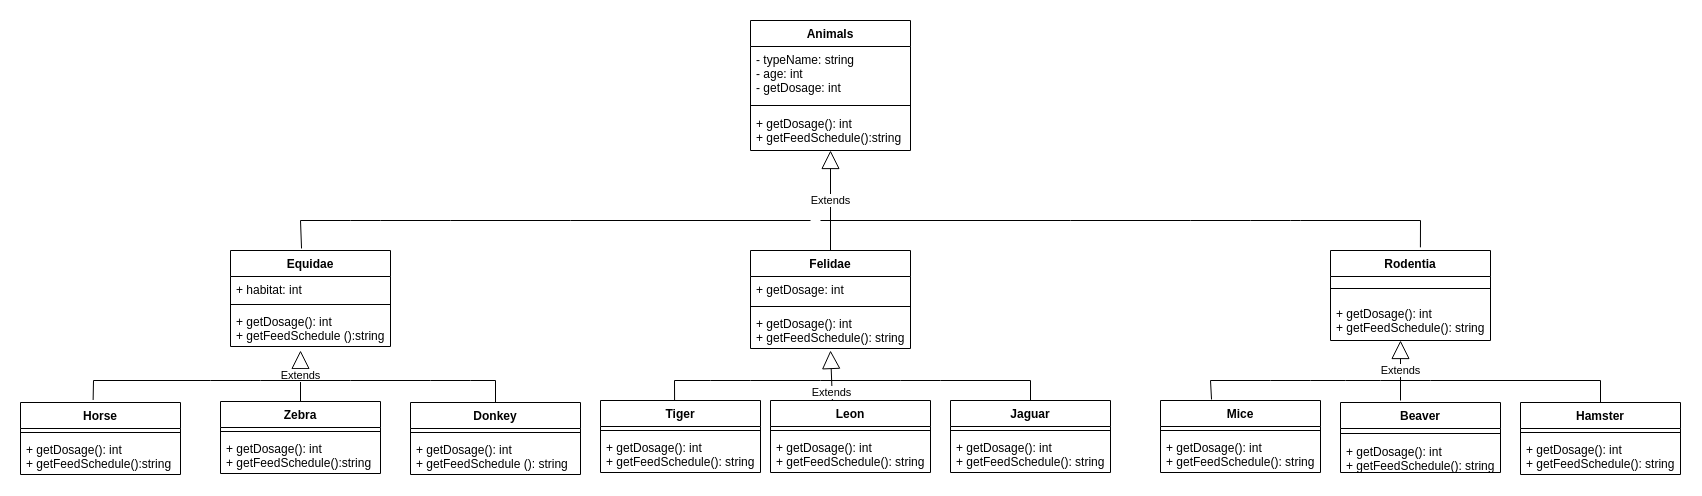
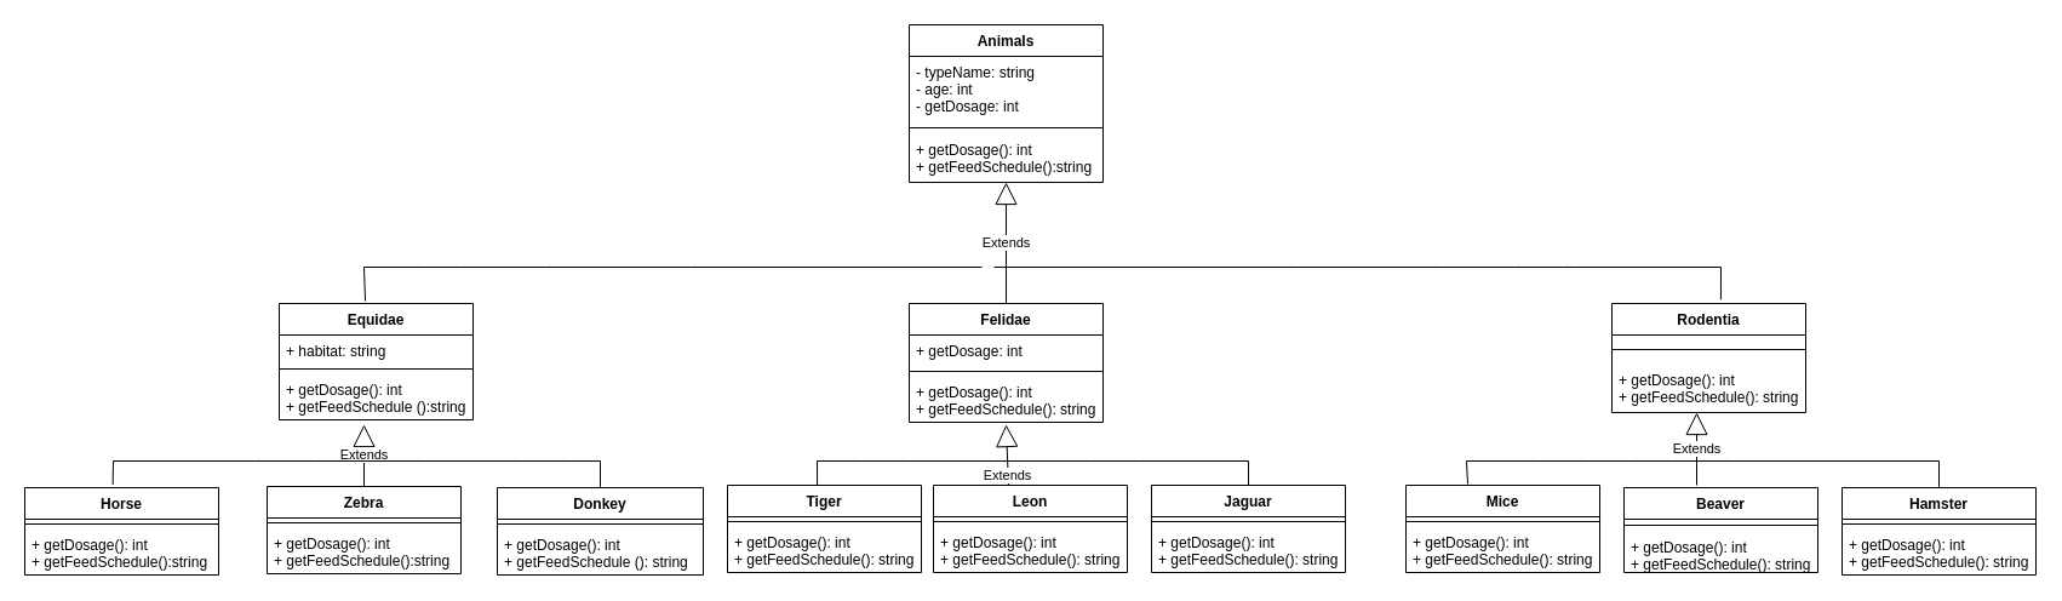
- <mxCell id="7" value="+ habitat: int" style="text;strokeColor=none;fillColor=none;align=left;verticalAlign=top;spacingLeft=4;spacingRight=4;overflow=hidden;rotatable=0;points=[[0,0.5],[1,0.5]];portConstraint=eastwest;" vertex="1" parent="6"><mxGeometry y="26" width="160" height="24" as="geometry" /></mxCell>
+ <mxCell id="7" value="+ habitat: string" style="text;strokeColor=none;fillColor=none;align=left;verticalAlign=top;spacingLeft=4;spacingRight=4;overflow=hidden;rotatable=0;points=[[0,0.5],[1,0.5]];portConstraint=eastwest;" vertex="1" parent="6"><mxGeometry y="26" width="160" height="24" as="geometry" /></mxCell>
